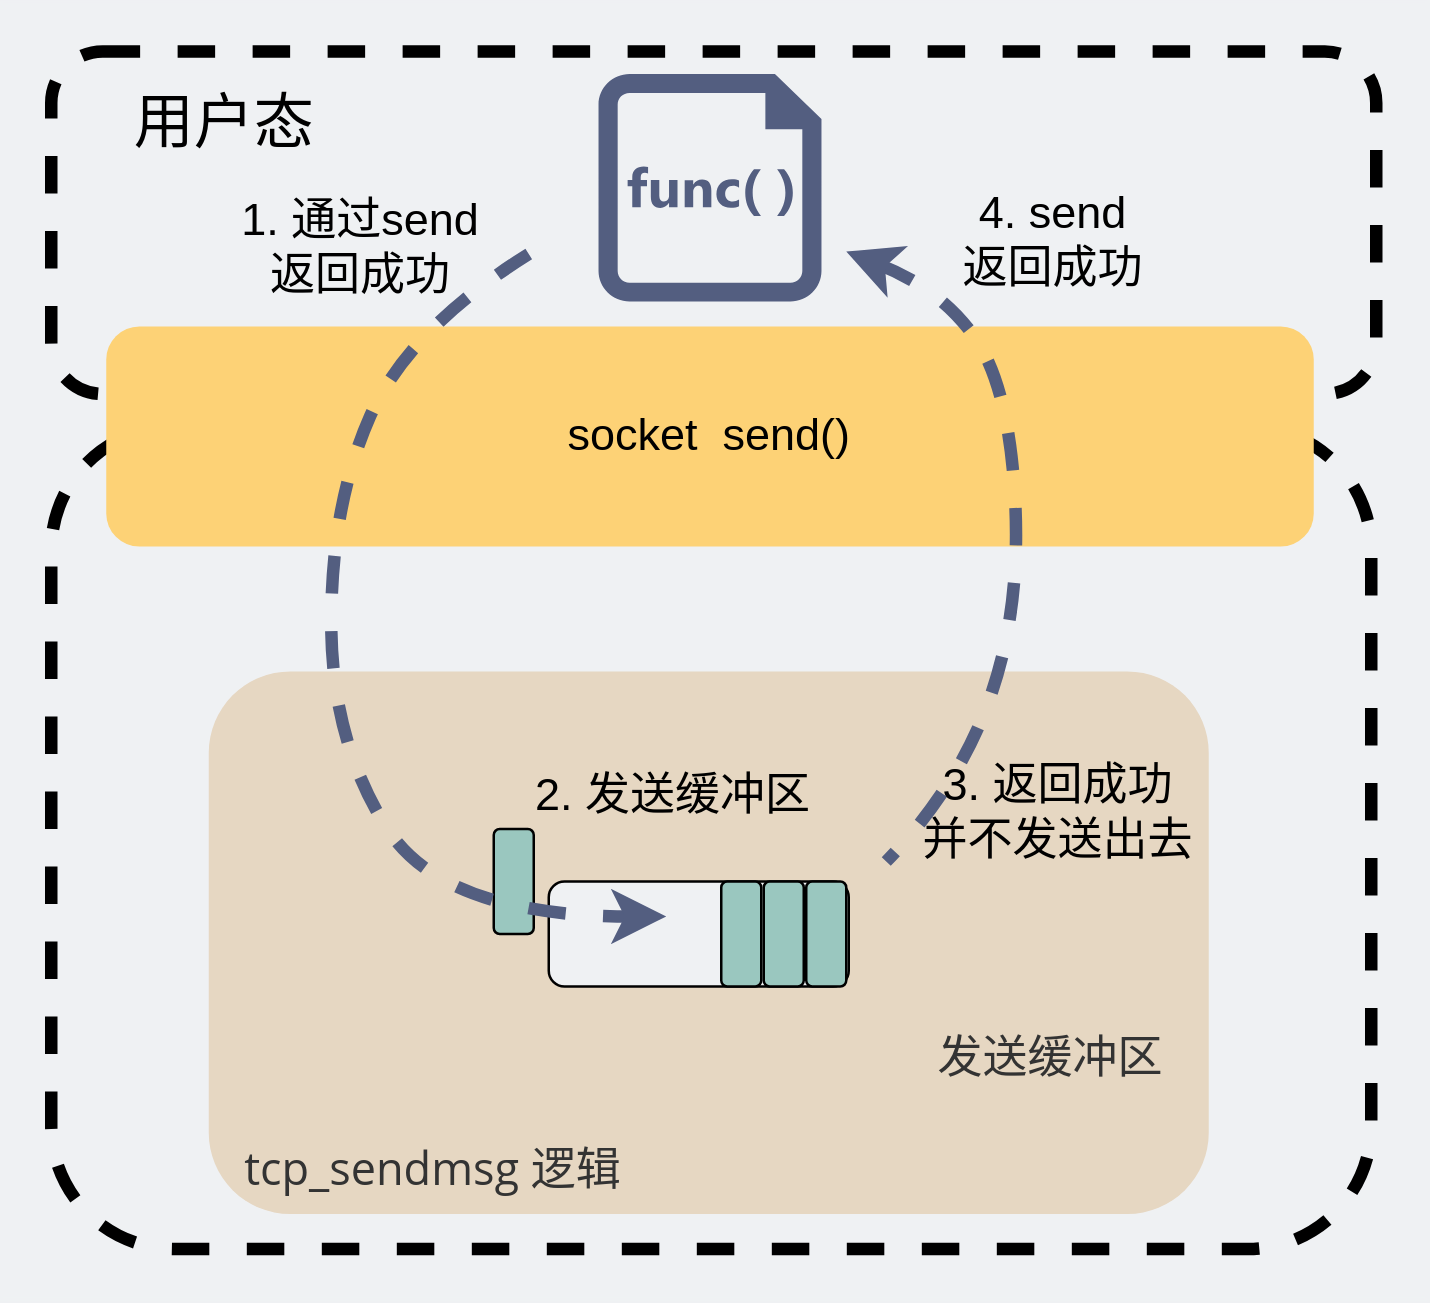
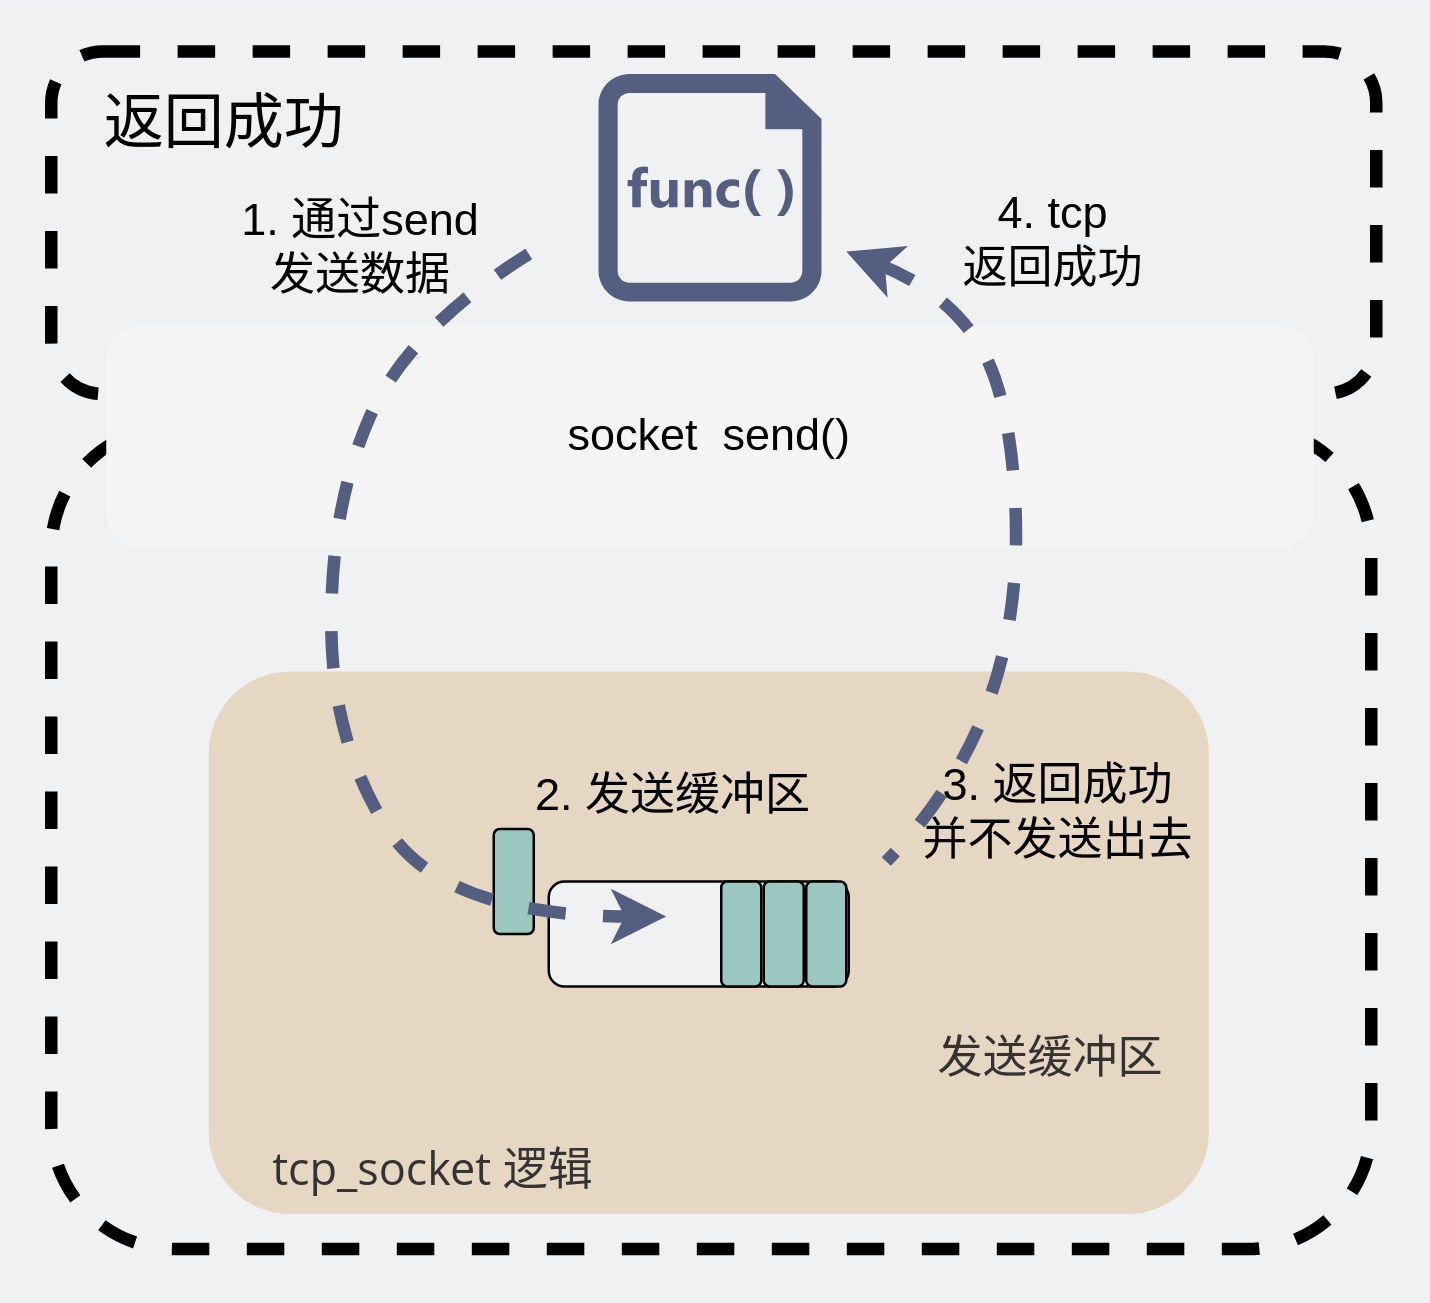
- <mxCell id="7" value="&lt;font style=&quot;font-size: 24px&quot;&gt;用户态&lt;/font&gt;" style="text;html=1;strokeColor=none;fillColor=none;align=center;verticalAlign=middle;whiteSpace=wrap;rounded=0;dashed=1;" parent="1" vertex="1"><mxGeometry x="23" y="39" width="132.5" height="20" as="geometry" /></mxCell>
+ <mxCell id="7" value="&lt;font style=&quot;font-size: 24px&quot;&gt;返回成功&lt;/font&gt;" style="text;html=1;strokeColor=none;fillColor=none;align=center;verticalAlign=middle;whiteSpace=wrap;rounded=0;dashed=1;" parent="1" vertex="1"><mxGeometry x="23" y="39" width="132.5" height="20" as="geometry" /></mxCell>
- <mxCell id="19" value="&lt;font style=&quot;font-size: 18px&quot;&gt;4. send&lt;br&gt;返回成功&lt;/font&gt;" style="text;html=1;strokeColor=none;fillColor=none;align=center;verticalAlign=middle;whiteSpace=wrap;rounded=0;" vertex="1" parent="1"><mxGeometry x="349" y="72" width="144" height="48" as="geometry" /></mxCell>
+ <mxCell id="19" value="&lt;font style=&quot;font-size: 18px&quot;&gt;4. tcp&lt;br&gt;返回成功&lt;/font&gt;" style="text;html=1;strokeColor=none;fillColor=none;align=center;verticalAlign=middle;whiteSpace=wrap;rounded=0;" vertex="1" parent="1"><mxGeometry x="349" y="72" width="144" height="48" as="geometry" /></mxCell>
- <mxCell id="17" value="&lt;font style=&quot;font-size: 18px&quot;&gt;1. 通过send &lt;br&gt;返回成功&lt;/font&gt;" style="text;html=1;strokeColor=none;fillColor=none;align=center;verticalAlign=middle;whiteSpace=wrap;rounded=0;" vertex="1" parent="1"><mxGeometry x="72" y="75" width="144" height="48" as="geometry" /></mxCell>
+ <mxCell id="17" value="&lt;font style=&quot;font-size: 18px&quot;&gt;1. 通过send &lt;br&gt;发送数据&lt;/font&gt;" style="text;html=1;strokeColor=none;fillColor=none;align=center;verticalAlign=middle;whiteSpace=wrap;rounded=0;" vertex="1" parent="1"><mxGeometry x="72" y="75" width="144" height="48" as="geometry" /></mxCell>
- <mxCell id="6" value="&lt;font style=&quot;font-size: 18px&quot;&gt;socket&amp;nbsp; send()&lt;/font&gt;" style="rounded=1;whiteSpace=wrap;html=1;strokeColor=none;labelBackgroundColor=none;fillColor=#FDD276;" parent="1" vertex="1"><mxGeometry x="42" y="130" width="483" height="88" as="geometry" /></mxCell>
+ <mxCell id="6" value="&lt;font style=&quot;font-size: 18px&quot;&gt;socket&amp;nbsp; send()&lt;/font&gt;" style="rounded=1;whiteSpace=wrap;html=1;strokeColor=none;labelBackgroundColor=none;fillColor=#f5f5f5;" parent="1" vertex="1"><mxGeometry x="42" y="130" width="483" height="88" as="geometry" /></mxCell>
- <mxCell id="10" value="&lt;font color=&quot;#333333&quot; face=&quot;open sans, clear sans, helvetica neue, helvetica, arial, sans-serif&quot;&gt;&lt;span style=&quot;font-size: 18px&quot;&gt;tcp_sendmsg 逻辑&lt;/span&gt;&lt;/font&gt;" style="text;html=1;strokeColor=none;fillColor=none;align=center;verticalAlign=middle;whiteSpace=wrap;rounded=0;" vertex="1" parent="1"><mxGeometry x="95" y="443" width="156" height="48" as="geometry" /></mxCell>
+ <mxCell id="10" value="&lt;font color=&quot;#333333&quot; face=&quot;open sans, clear sans, helvetica neue, helvetica, arial, sans-serif&quot;&gt;&lt;span style=&quot;font-size: 18px&quot;&gt;tcp_socket 逻辑&lt;/span&gt;&lt;/font&gt;" style="text;html=1;strokeColor=none;fillColor=none;align=center;verticalAlign=middle;whiteSpace=wrap;rounded=0;" vertex="1" parent="1"><mxGeometry x="95" y="443" width="156" height="48" as="geometry" /></mxCell>
